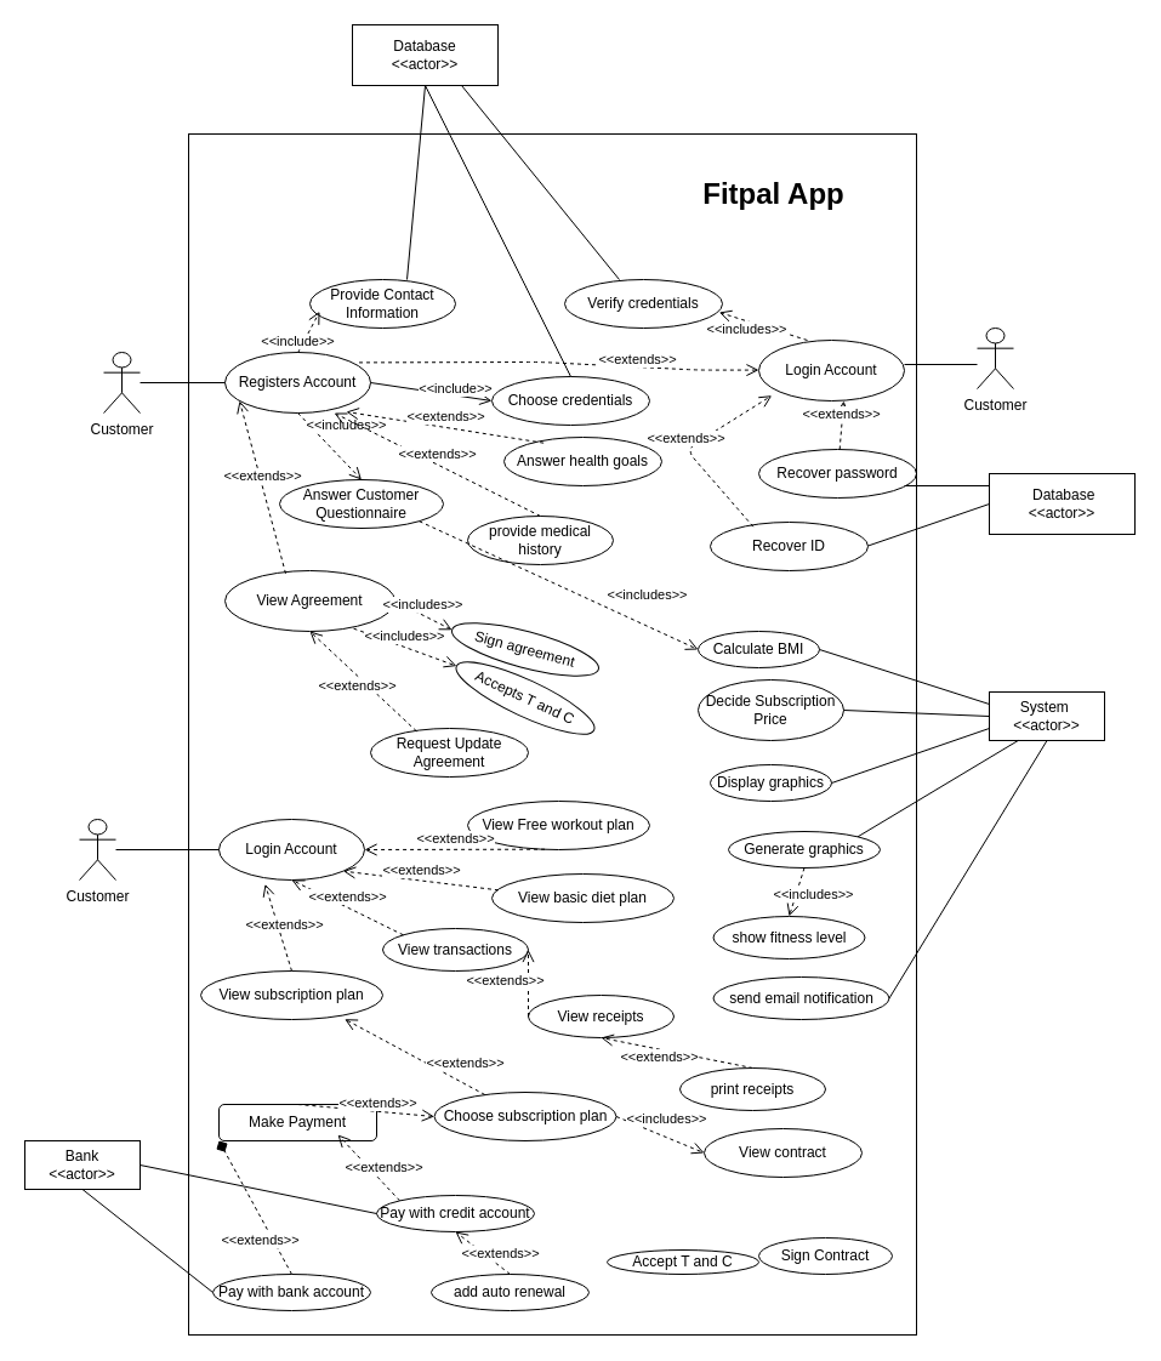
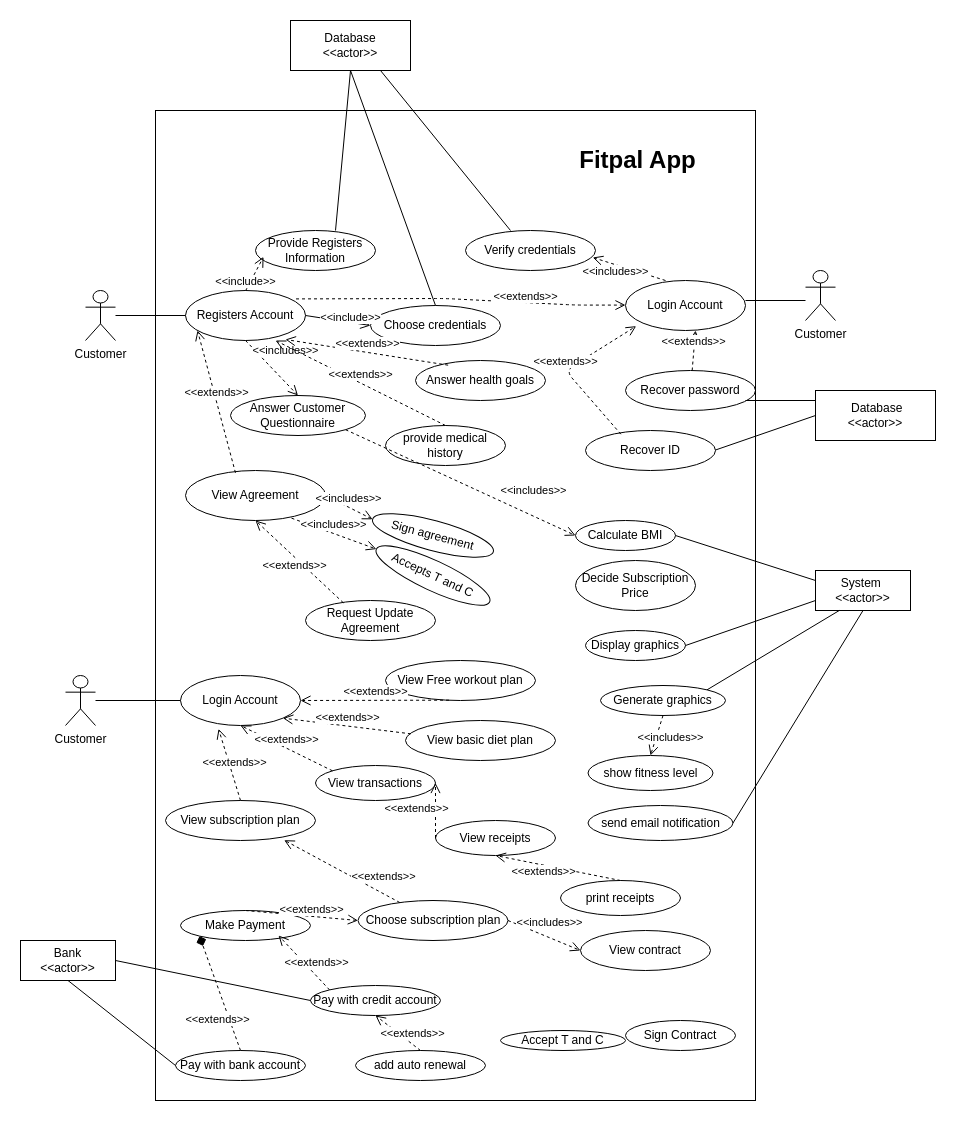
- <mxCell id="7" value="Provide Contact Information" style="ellipse;whiteSpace=wrap;html=1;fillColor=none;" parent="1" vertex="1"><mxGeometry x="255" y="230" width="120" height="40" as="geometry" /></mxCell>
+ <mxCell id="7" value="Provide Registers Information" style="ellipse;whiteSpace=wrap;html=1;fillColor=none;" parent="1" vertex="1"><mxGeometry x="255" y="230" width="120" height="40" as="geometry" /></mxCell>
- <mxCell id="11" value="Choose credentials" style="ellipse;whiteSpace=wrap;html=1;fillColor=none;" parent="1" vertex="1"><mxGeometry x="405" y="310" width="130" height="40" as="geometry" /></mxCell>
+ <mxCell id="11" value="Choose credentials" style="ellipse;whiteSpace=wrap;html=1;fillColor=none;" parent="1" vertex="1"><mxGeometry x="370" y="305" width="130" height="40" as="geometry" /></mxCell>
- <mxCell id="72" value="" style="endArrow=none;html=1;entryX=1;entryY=0.5;entryDx=0;entryDy=0;exitX=0;exitY=0.5;exitDx=0;exitDy=0;" parent="1" source="37" target="69" edge="1"><mxGeometry width="50" height="50" relative="1" as="geometry"><mxPoint x="807.685" y="572.32" as="sourcePoint" /><mxPoint x="685" y="545" as="targetPoint" /></mxGeometry></mxCell>
- <mxCell id="32" value="Make Payment" style="whiteSpace=wrap;html=1;fillColor=none;rounded=1;" parent="1" vertex="1"><mxGeometry x="180" y="910" width="130" height="30" as="geometry" /></mxCell>
+ <mxCell id="32" value="Make Payment" style="ellipse;whiteSpace=wrap;html=1;fillColor=none;" parent="1" vertex="1"><mxGeometry x="180" y="910" width="130" height="30" as="geometry" /></mxCell>
